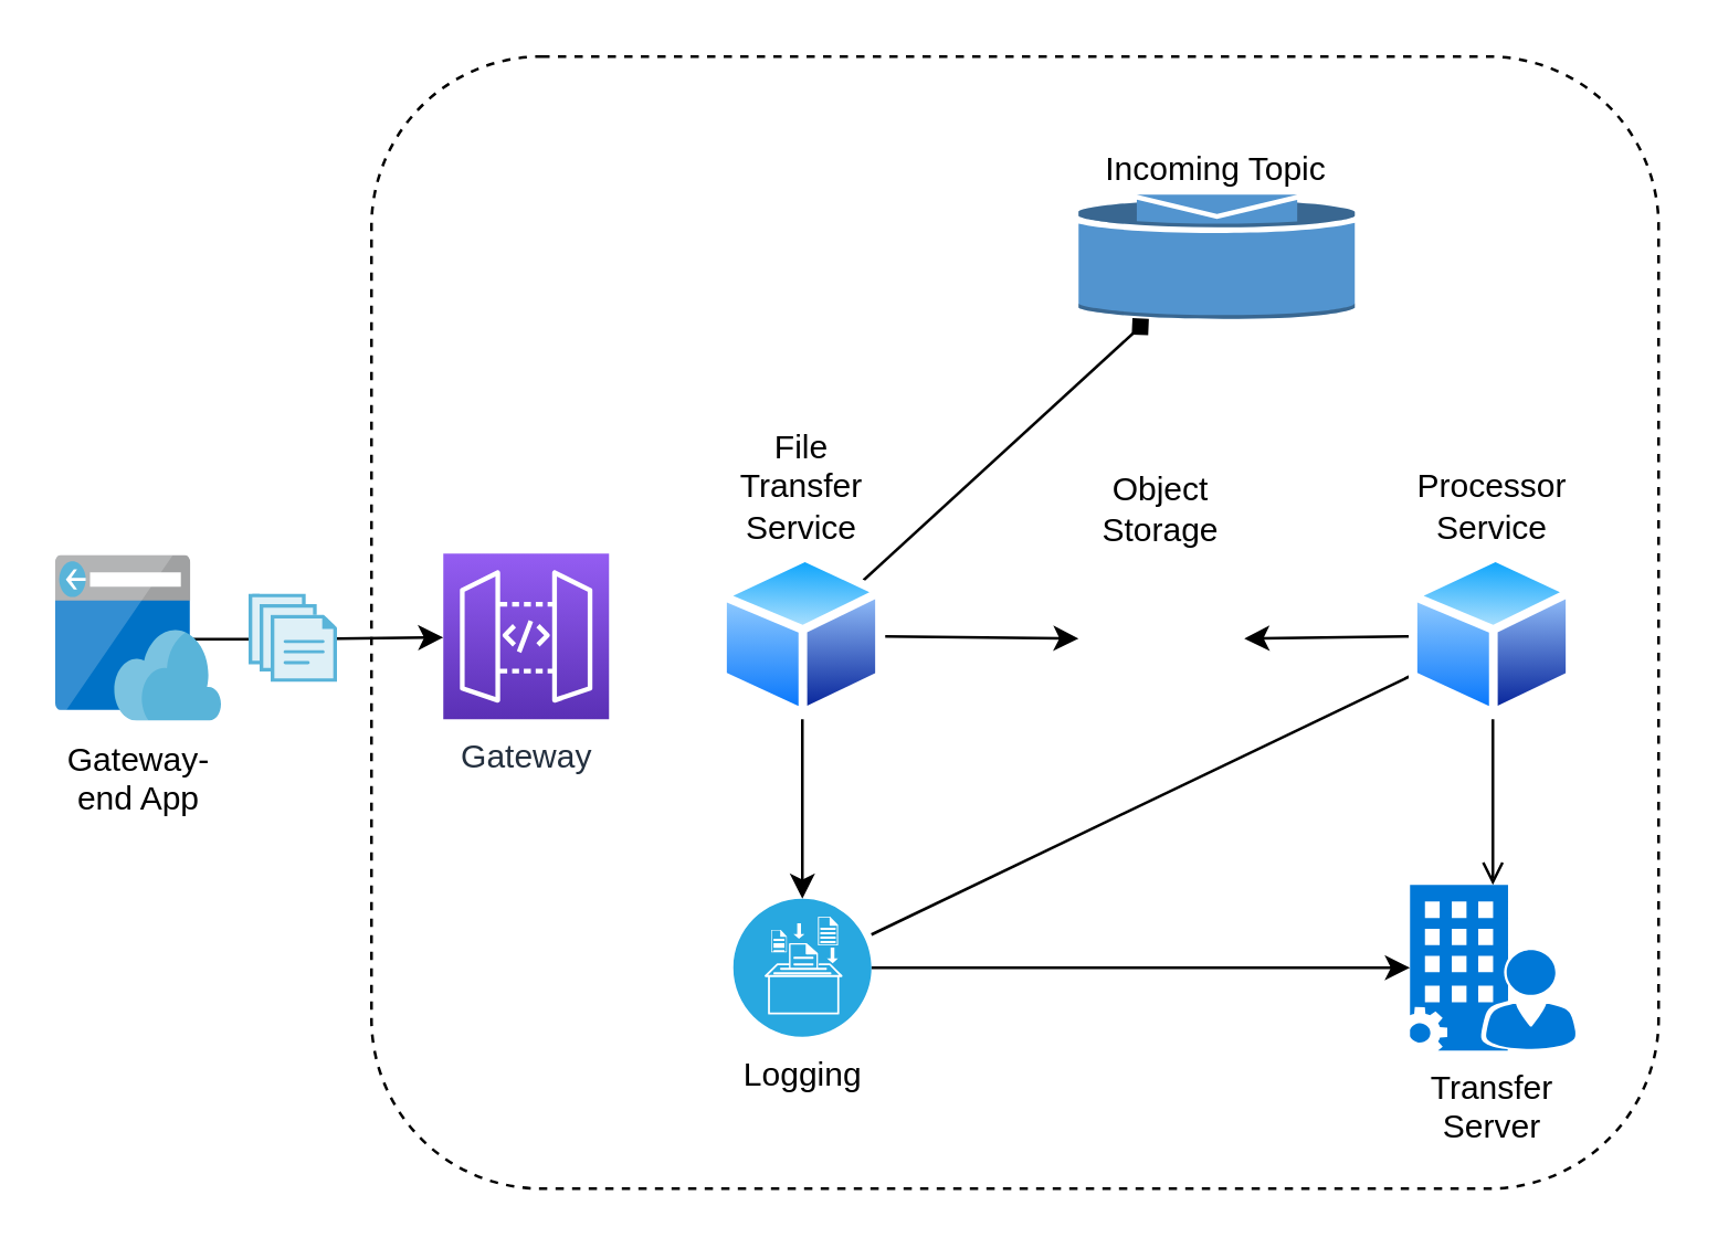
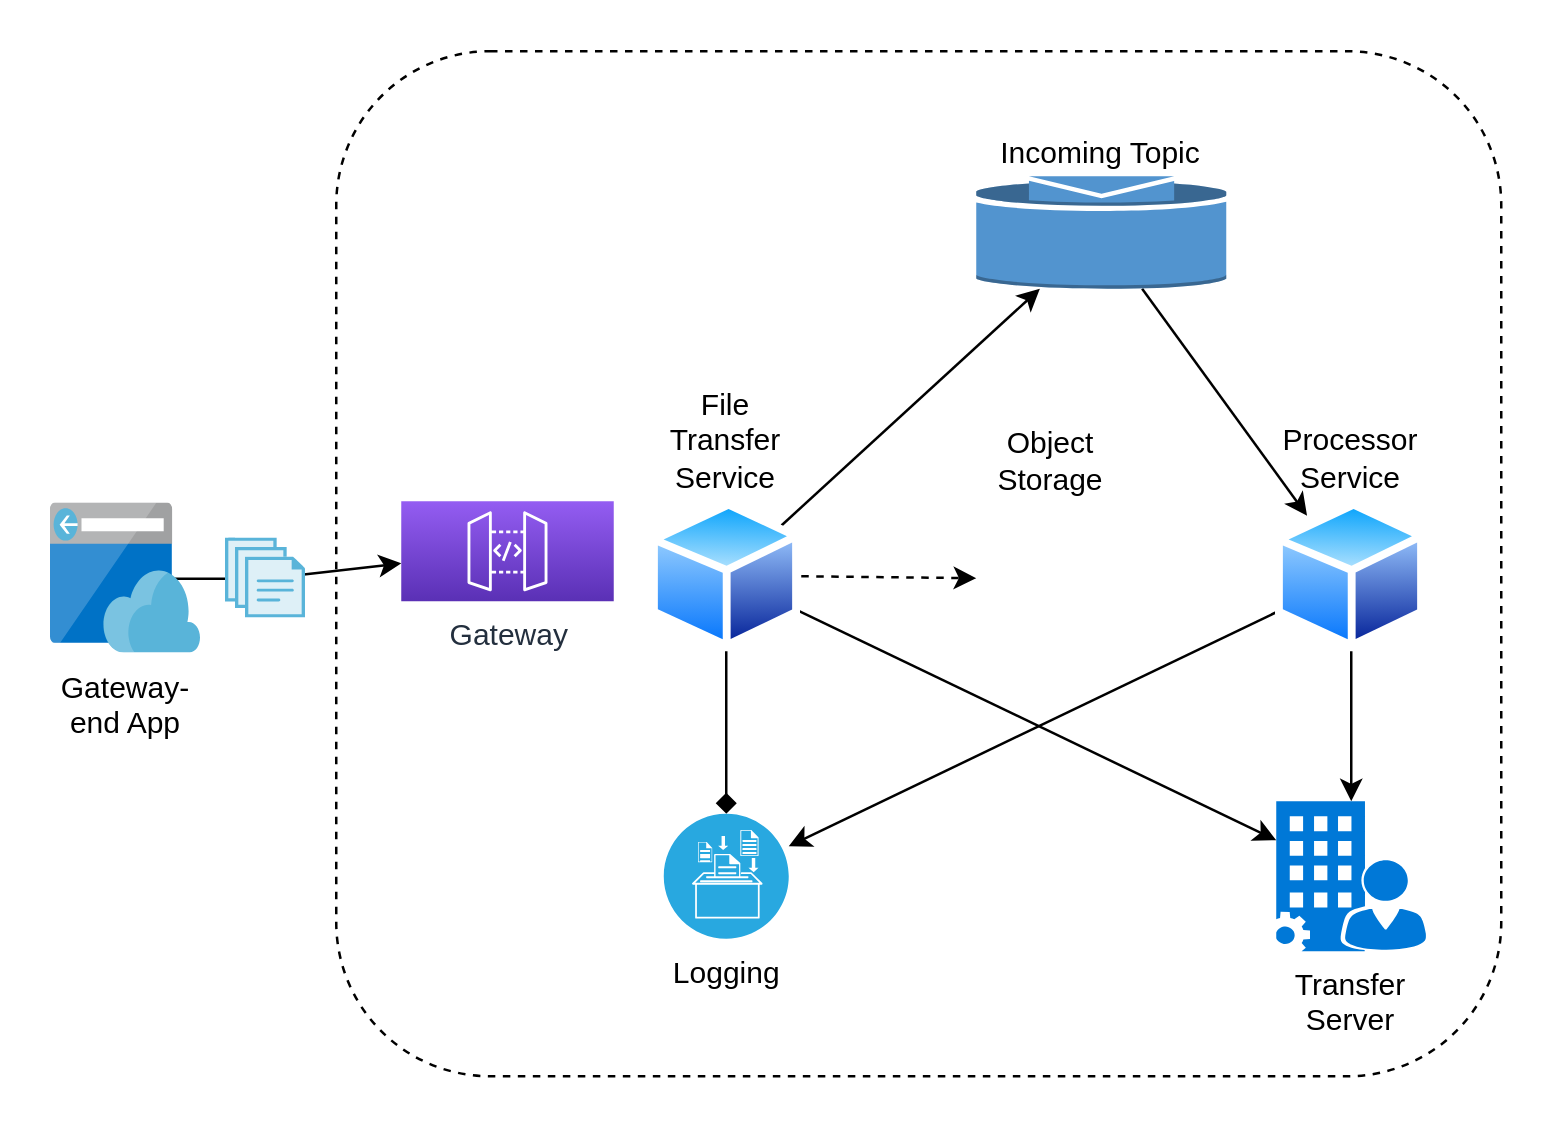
- <mxCell id="9" value="" style="edgeStyle=none;rounded=0;orthogonalLoop=1;jettySize=auto;html=1;endArrow=diamond;" parent="1" source="13" target="20" edge="1"><mxGeometry relative="1" as="geometry" /></mxCell>
+ <mxCell id="9" value="" style="edgeStyle=none;rounded=0;orthogonalLoop=1;jettySize=auto;html=1;" parent="1" source="13" target="20" edge="1"><mxGeometry relative="1" as="geometry" /></mxCell>
+ <mxCell id="19" value="" style="edgeStyle=none;rounded=0;orthogonalLoop=1;jettySize=auto;html=1;" parent="1" source="20" target="18" edge="1"><mxGeometry relative="1" as="geometry"><mxPoint x="589.5" y="217" as="targetPoint" /></mxGeometry></mxCell>
- <mxCell id="7" value="Gateway" style="outlineConnect=0;fontColor=#232F3E;gradientColor=#945DF2;gradientDirection=north;fillColor=#5A30B5;strokeColor=#ffffff;dashed=0;verticalLabelPosition=bottom;verticalAlign=top;align=center;html=1;fontSize=12;fontStyle=0;aspect=fixed;shape=mxgraph.aws4.resourceIcon;resIcon=mxgraph.aws4.api_gateway;" parent="1" vertex="1"><mxGeometry x="160" y="200" width="60" height="60" as="geometry" /></mxCell>
+ <mxCell id="7" value="Gateway" style="outlineConnect=0;fontColor=#232F3E;gradientColor=#945DF2;gradientDirection=north;fillColor=#5A30B5;strokeColor=#ffffff;dashed=0;verticalLabelPosition=bottom;verticalAlign=top;align=center;html=1;fontSize=12;fontStyle=0;aspect=fixed;shape=mxgraph.aws4.resourceIcon;resIcon=mxgraph.aws4.api_gateway;" parent="1" vertex="1"><mxGeometry x="160" y="200" width="85" height="40" as="geometry" /></mxCell>
- <mxCell id="8" value="" style="edgeStyle=none;rounded=0;orthogonalLoop=1;jettySize=auto;html=1;" parent="1" source="13" target="14" edge="1"><mxGeometry relative="1" as="geometry" /></mxCell>
+ <mxCell id="8" value="" style="edgeStyle=none;rounded=0;orthogonalLoop=1;jettySize=auto;html=1;dashed=1;" parent="1" source="13" target="14" edge="1"><mxGeometry relative="1" as="geometry" /></mxCell>
- <mxCell id="15" value="" style="edgeStyle=none;rounded=0;orthogonalLoop=1;jettySize=auto;html=1;" parent="1" source="18" target="14" edge="1"><mxGeometry relative="1" as="geometry" /></mxCell>
+ <mxCell id="11" value="" style="edgeStyle=none;rounded=0;orthogonalLoop=1;jettySize=auto;html=1;" parent="1" source="13" target="21" edge="1"><mxGeometry relative="1" as="geometry" /></mxCell>
- <mxCell id="17" value="" style="edgeStyle=none;rounded=0;orthogonalLoop=1;jettySize=auto;html=1;endArrow=open;" parent="1" source="18" target="21" edge="1"><mxGeometry relative="1" as="geometry" /></mxCell>
+ <mxCell id="17" value="" style="edgeStyle=none;rounded=0;orthogonalLoop=1;jettySize=auto;html=1;" parent="1" source="18" target="21" edge="1"><mxGeometry relative="1" as="geometry" /></mxCell>
- <mxCell id="12" value="" style="edgeStyle=none;rounded=0;orthogonalLoop=1;jettySize=auto;html=1;" parent="1" source="13" target="22" edge="1"><mxGeometry relative="1" as="geometry" /></mxCell>
+ <mxCell id="12" value="" style="edgeStyle=none;rounded=0;orthogonalLoop=1;jettySize=auto;html=1;endArrow=diamond;" parent="1" source="13" target="22" edge="1"><mxGeometry relative="1" as="geometry" /></mxCell>
- <mxCell id="16" value="" style="edgeStyle=none;rounded=0;orthogonalLoop=1;jettySize=auto;html=1;endArrow=none;" parent="1" source="18" target="22" edge="1"><mxGeometry relative="1" as="geometry" /></mxCell>
+ <mxCell id="16" value="" style="edgeStyle=none;rounded=0;orthogonalLoop=1;jettySize=auto;html=1;" parent="1" source="18" target="22" edge="1"><mxGeometry relative="1" as="geometry" /></mxCell>
- <mxCell id="10" value="" style="edgeStyle=none;rounded=0;orthogonalLoop=1;jettySize=auto;html=1;" parent="1" source="22" target="21" edge="1"><mxGeometry relative="1" as="geometry" /></mxCell>
